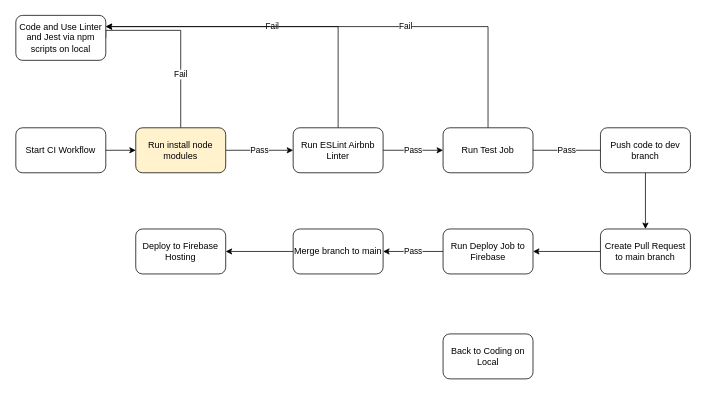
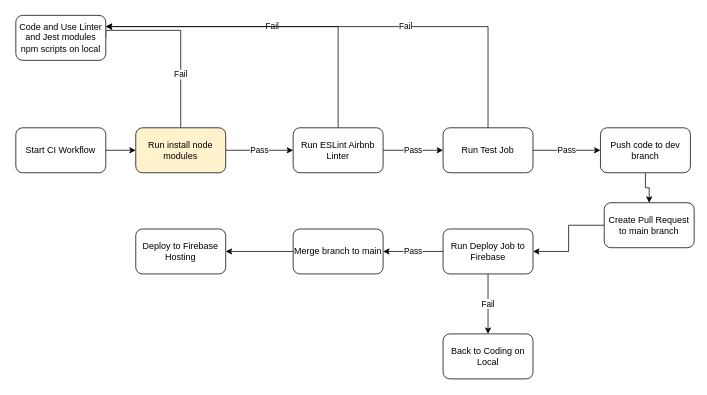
- <mxCell id="10" value="Code and Use Linter and Jest via npm scripts on local" style="rounded=1;whiteSpace=wrap;html=1;" vertex="1" parent="1"><mxGeometry x="20" y="20" width="120" height="60" as="geometry" /></mxCell>
+ <mxCell id="10" value="Code and Use Linter and Jest modules npm scripts on local" style="rounded=1;whiteSpace=wrap;html=1;" vertex="1" parent="1"><mxGeometry x="20" y="20" width="120" height="60" as="geometry" /></mxCell>
- <mxCell id="15" value="Pass" style="edgeStyle=orthogonalEdgeStyle;rounded=0;orthogonalLoop=1;jettySize=auto;html=1;endArrow=none;" edge="1" parent="1" source="17" target="12"><mxGeometry relative="1" as="geometry" /></mxCell>
+ <mxCell id="15" value="Pass" style="edgeStyle=orthogonalEdgeStyle;rounded=0;orthogonalLoop=1;jettySize=auto;html=1;" edge="1" parent="1" source="17" target="12"><mxGeometry relative="1" as="geometry" /></mxCell>
- <mxCell id="14" value="Create Pull Request to main branch" style="whiteSpace=wrap;html=1;rounded=1;" vertex="1" parent="1"><mxGeometry x="800" y="305" width="120" height="60" as="geometry" /></mxCell>
+ <mxCell id="14" value="Create Pull Request to main branch" style="whiteSpace=wrap;html=1;rounded=1;" vertex="1" parent="1"><mxGeometry x="805" y="270" width="120" height="60" as="geometry" /></mxCell>
+ <mxCell id="19" value="Fail" style="edgeStyle=orthogonalEdgeStyle;rounded=0;orthogonalLoop=1;jettySize=auto;html=1;" edge="1" parent="1" source="20" target="24"><mxGeometry relative="1" as="geometry" /></mxCell>
